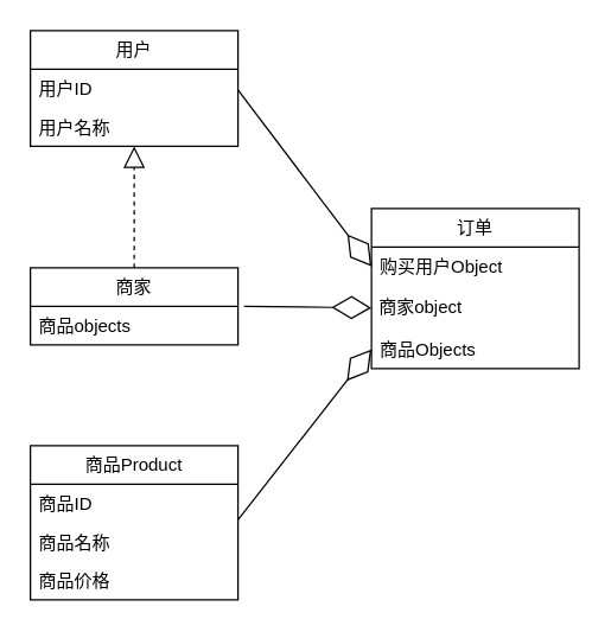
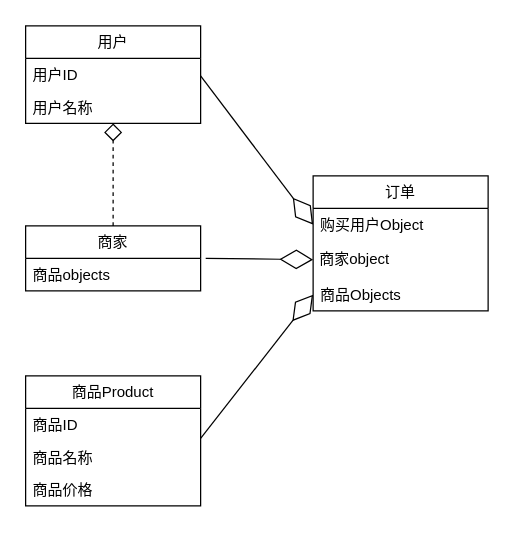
- <mxCell id="18" value="" style="endArrow=block;dashed=1;endFill=0;endSize=12;html=1;rounded=0;" edge="1" parent="1" source="15" target="11"><mxGeometry width="160" relative="1" as="geometry"><mxPoint x="90" y="200" as="sourcePoint" /><mxPoint x="250" y="200" as="targetPoint" /></mxGeometry></mxCell>
+ <mxCell id="18" value="" style="endArrow=diamond;dashed=1;endFill=0;endSize=12;html=1;rounded=0;" edge="1" parent="1" source="15" target="11"><mxGeometry width="160" relative="1" as="geometry"><mxPoint x="90" y="200" as="sourcePoint" /><mxPoint x="250" y="200" as="targetPoint" /></mxGeometry></mxCell>
